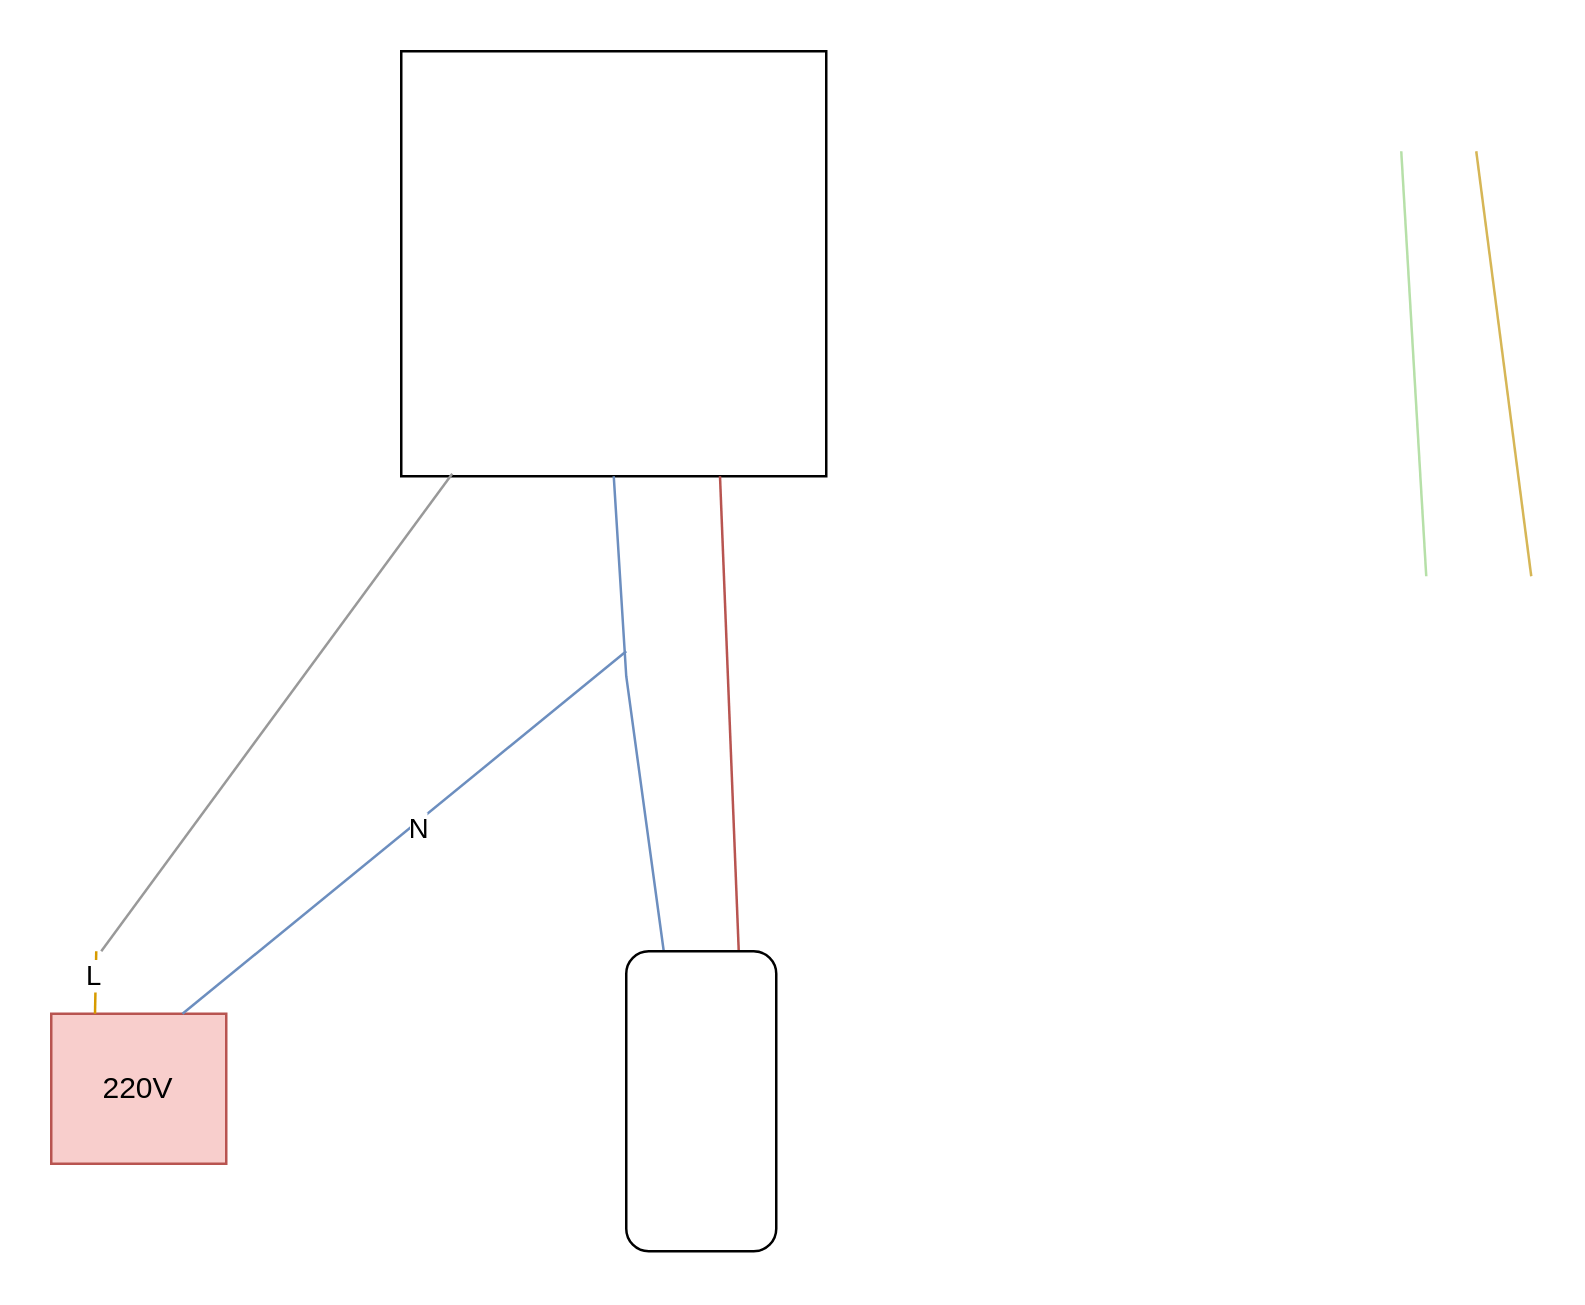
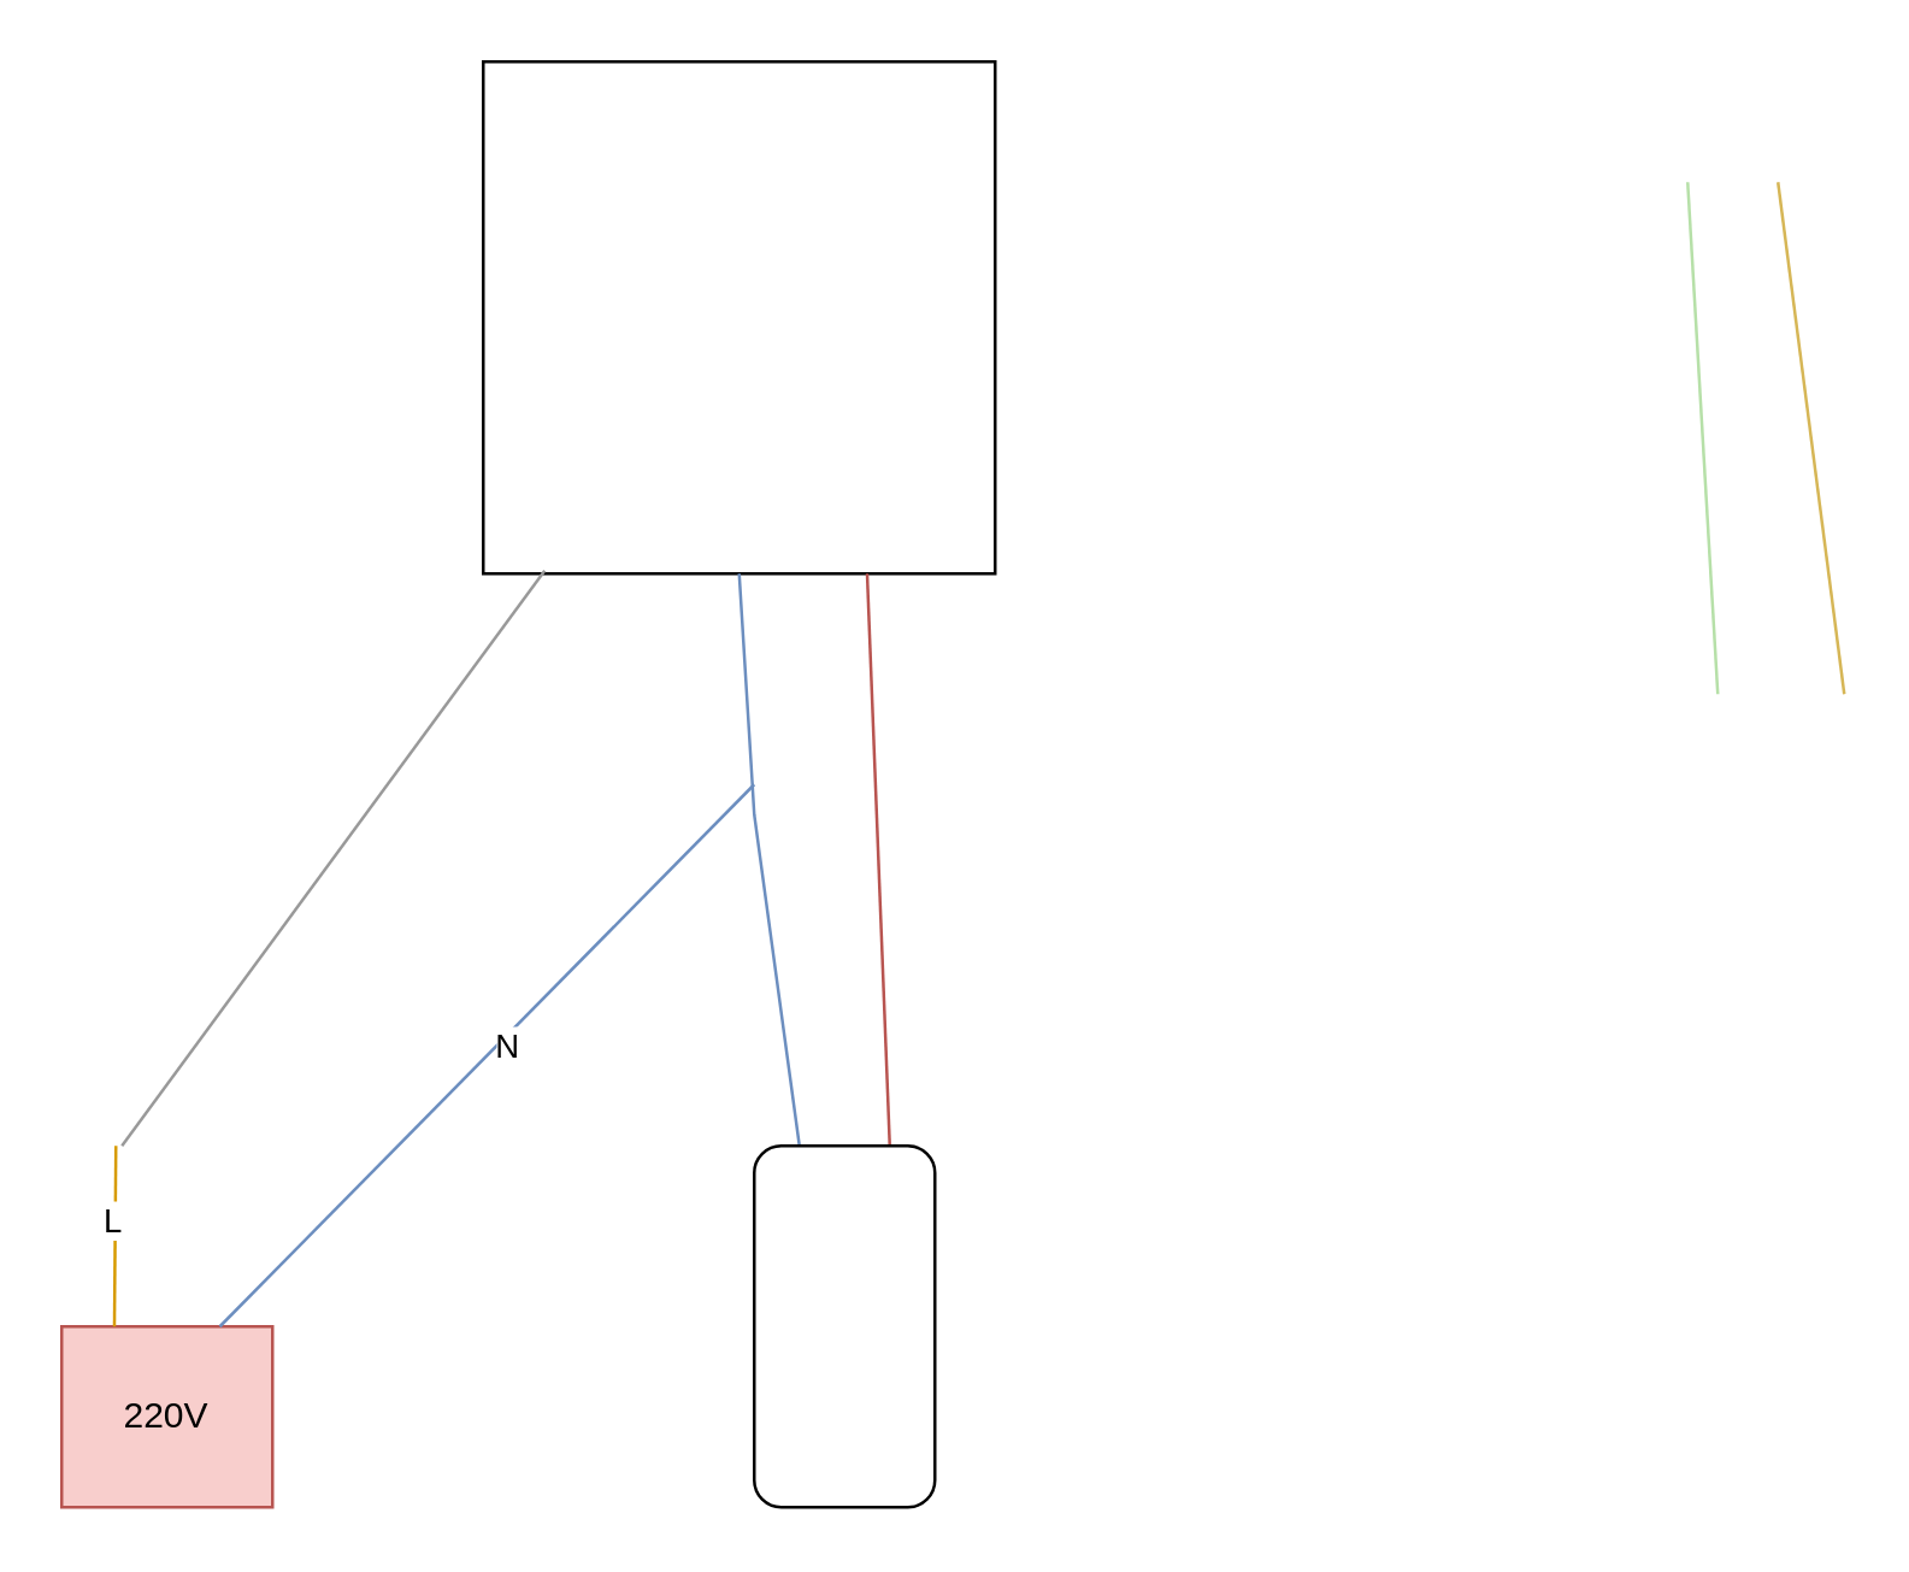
- <mxCell id="9" value="220V" style="rounded=0;whiteSpace=wrap;html=1;fillColor=#f8cecc;strokeColor=#b85450;" vertex="1" parent="1"><mxGeometry x="20" y="405" width="70" height="60" as="geometry" /></mxCell>
+ <mxCell id="9" value="220V" style="rounded=0;whiteSpace=wrap;html=1;fillColor=#f8cecc;strokeColor=#b85450;" vertex="1" parent="1"><mxGeometry x="20" y="440" width="70" height="60" as="geometry" /></mxCell>
